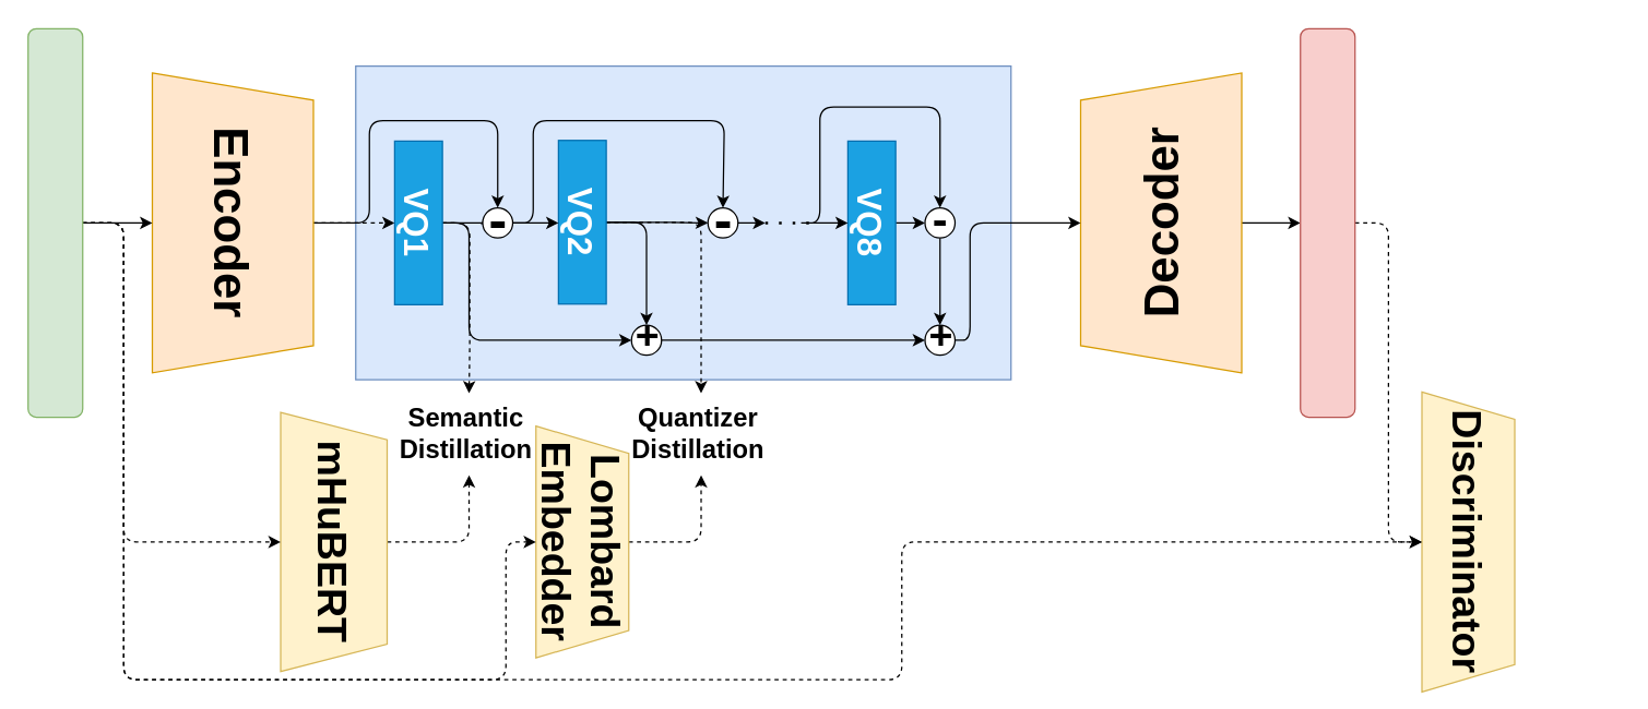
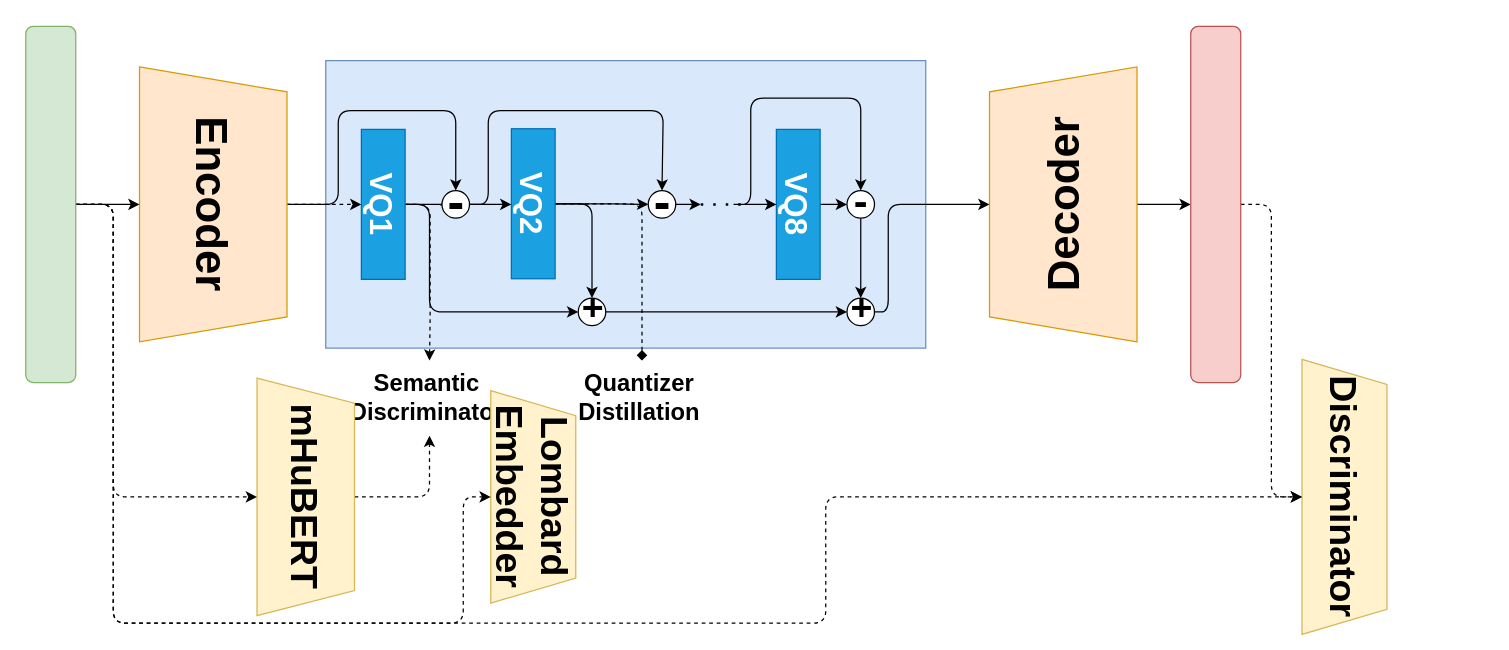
- <mxCell id="16" style="edgeStyle=orthogonalEdgeStyle;rounded=1;orthogonalLoop=1;jettySize=auto;html=1;exitX=0.5;exitY=0;exitDx=0;exitDy=0;entryX=0.5;entryY=0;entryDx=0;entryDy=0;curved=0;dashed=1;" edge="1" parent="1" source="17" target="45"><mxGeometry relative="1" as="geometry"><Array as="points"><mxPoint x="513" y="163" /></Array></mxGeometry></mxCell>
+ <mxCell id="16" style="edgeStyle=orthogonalEdgeStyle;rounded=1;orthogonalLoop=1;jettySize=auto;html=1;exitX=0.5;exitY=0;exitDx=0;exitDy=0;entryX=0.5;entryY=0;entryDx=0;entryDy=0;curved=0;dashed=1;endArrow=diamond;" edge="1" parent="1" source="17" target="45"><mxGeometry relative="1" as="geometry"><Array as="points"><mxPoint x="513" y="163" /></Array></mxGeometry></mxCell>
- <mxCell id="2" value="&lt;div&gt;&lt;font style=&quot;font-size: 19px;&quot;&gt;&lt;b&gt;Semantic&lt;/b&gt;&lt;/font&gt;&lt;/div&gt;&lt;div&gt;&lt;font style=&quot;font-size: 19px;&quot;&gt;&lt;b&gt;&lt;font&gt;Distillation&lt;/font&gt;&lt;br&gt;&lt;/b&gt;&lt;/font&gt;&lt;/div&gt;" style="rounded=0;whiteSpace=wrap;html=1;labelBackgroundColor=none;labelBorderColor=none;fillColor=none;strokeColor=none;spacingLeft=-4;" vertex="1" parent="1"><mxGeometry x="283" y="288" width="120" height="60" as="geometry" /></mxCell>
+ <mxCell id="2" value="&lt;div&gt;&lt;font style=&quot;font-size: 19px;&quot;&gt;&lt;b&gt;Semantic&lt;/b&gt;&lt;/font&gt;&lt;/div&gt;&lt;div&gt;&lt;font style=&quot;font-size: 19px;&quot;&gt;&lt;b&gt;&lt;font&gt;Discriminator&lt;/font&gt;&lt;br&gt;&lt;/b&gt;&lt;/font&gt;&lt;/div&gt;" style="rounded=0;whiteSpace=wrap;html=1;labelBackgroundColor=none;labelBorderColor=none;fillColor=none;strokeColor=none;spacingLeft=-4;" vertex="1" parent="1"><mxGeometry x="283" y="288" width="120" height="60" as="geometry" /></mxCell>
- <mxCell id="22" style="edgeStyle=orthogonalEdgeStyle;rounded=1;orthogonalLoop=1;jettySize=auto;html=1;exitX=0.5;exitY=0;exitDx=0;exitDy=0;entryX=0.5;entryY=1;entryDx=0;entryDy=0;curved=0;dashed=1;" edge="1" parent="1" source="23" target="45"><mxGeometry relative="1" as="geometry" /></mxCell>
